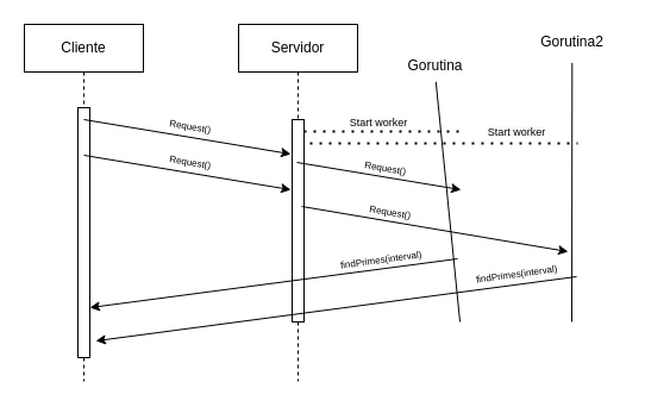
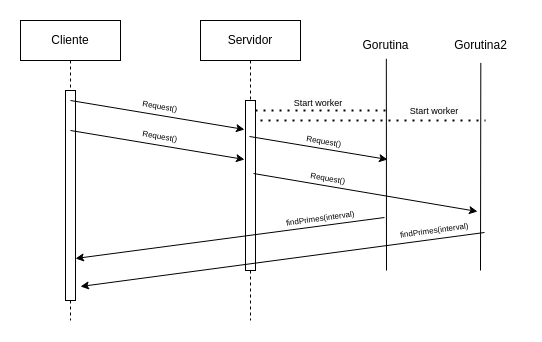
- <mxCell id="13" value="Gorutina2" style="text;html=1;align=center;verticalAlign=middle;resizable=0;points=[];autosize=1;strokeColor=none;fillColor=none;" vertex="1" parent="1"><mxGeometry x="440" y="20" width="80" height="30" as="geometry" /></mxCell>
+ <mxCell id="13" value="Gorutina2" style="text;html=1;align=center;verticalAlign=middle;resizable=0;points=[];autosize=1;strokeColor=none;fillColor=none;" vertex="1" parent="1"><mxGeometry x="440" y="30" width="80" height="30" as="geometry" /></mxCell>
- <mxCell id="11" value="Gorutina" style="text;html=1;align=center;verticalAlign=middle;resizable=0;points=[];autosize=1;strokeColor=none;fillColor=none;" vertex="1" parent="1"><mxGeometry x="330" y="40" width="70" height="30" as="geometry" /></mxCell>
+ <mxCell id="11" value="Gorutina" style="text;html=1;align=center;verticalAlign=middle;resizable=0;points=[];autosize=1;strokeColor=none;fillColor=none;" vertex="1" parent="1"><mxGeometry x="350" y="30" width="70" height="30" as="geometry" /></mxCell>
